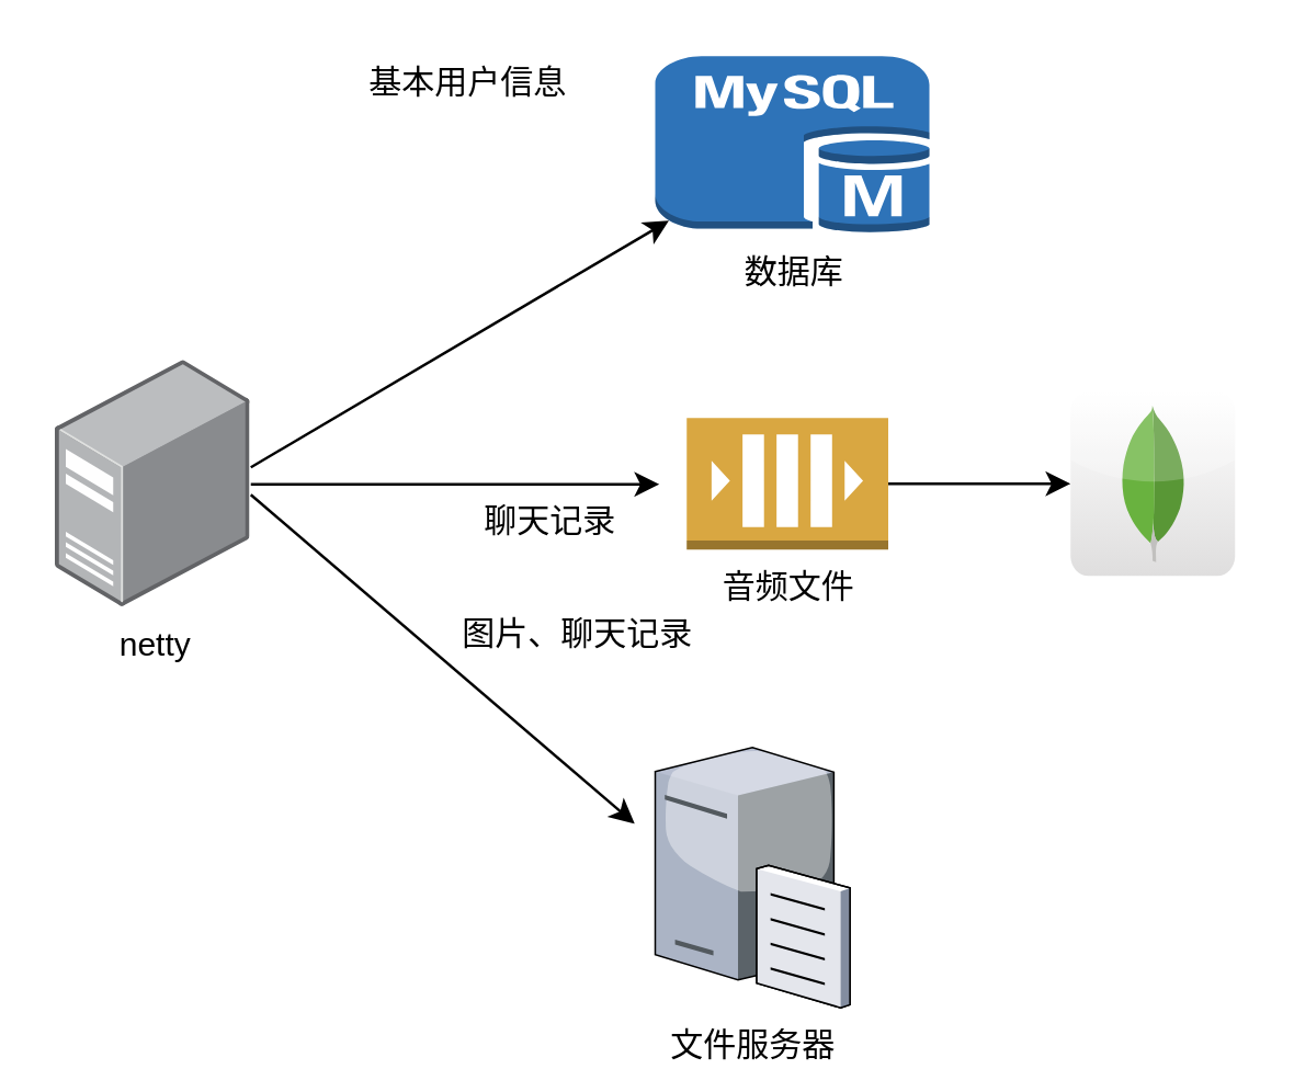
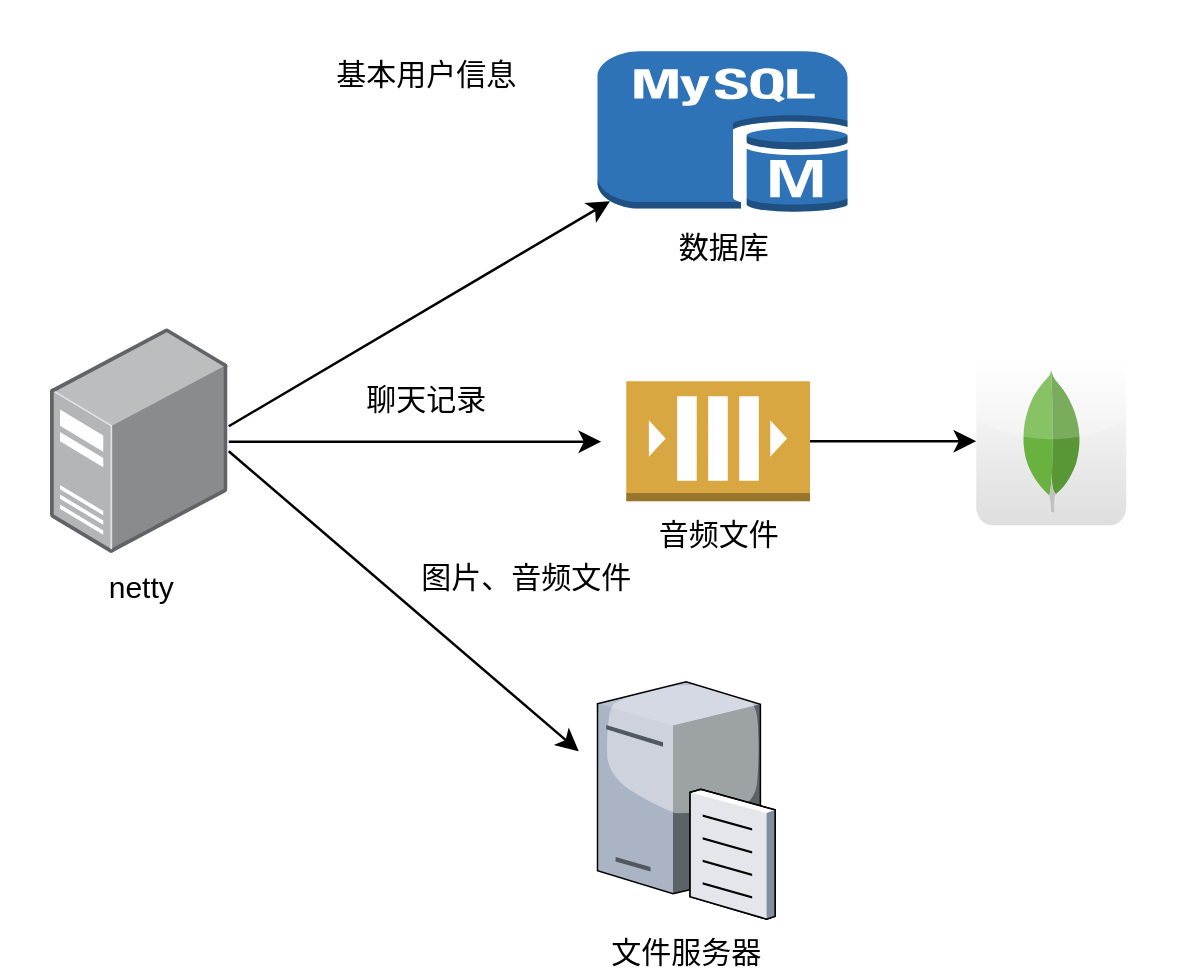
- <mxCell id="8" value="聊天记录" style="text;html=1;align=center;verticalAlign=middle;resizable=0;points=[];autosize=1;" parent="1" vertex="1"><mxGeometry x="170" y="180" width="60" height="20" as="geometry" /></mxCell>
+ <mxCell id="8" value="聊天记录" style="text;html=1;align=center;verticalAlign=middle;resizable=0;points=[];autosize=1;" parent="1" vertex="1"><mxGeometry x="140" y="150" width="60" height="20" as="geometry" /></mxCell>
- <mxCell id="9" value="图片、聊天记录" style="text;html=1;align=center;verticalAlign=middle;resizable=0;points=[];autosize=1;" parent="1" vertex="1"><mxGeometry x="160" y="221.2" width="100" height="20" as="geometry" /></mxCell>
+ <mxCell id="9" value="图片、音频文件" style="text;html=1;align=center;verticalAlign=middle;resizable=0;points=[];autosize=1;" parent="1" vertex="1"><mxGeometry x="160" y="221.2" width="100" height="20" as="geometry" /></mxCell>
